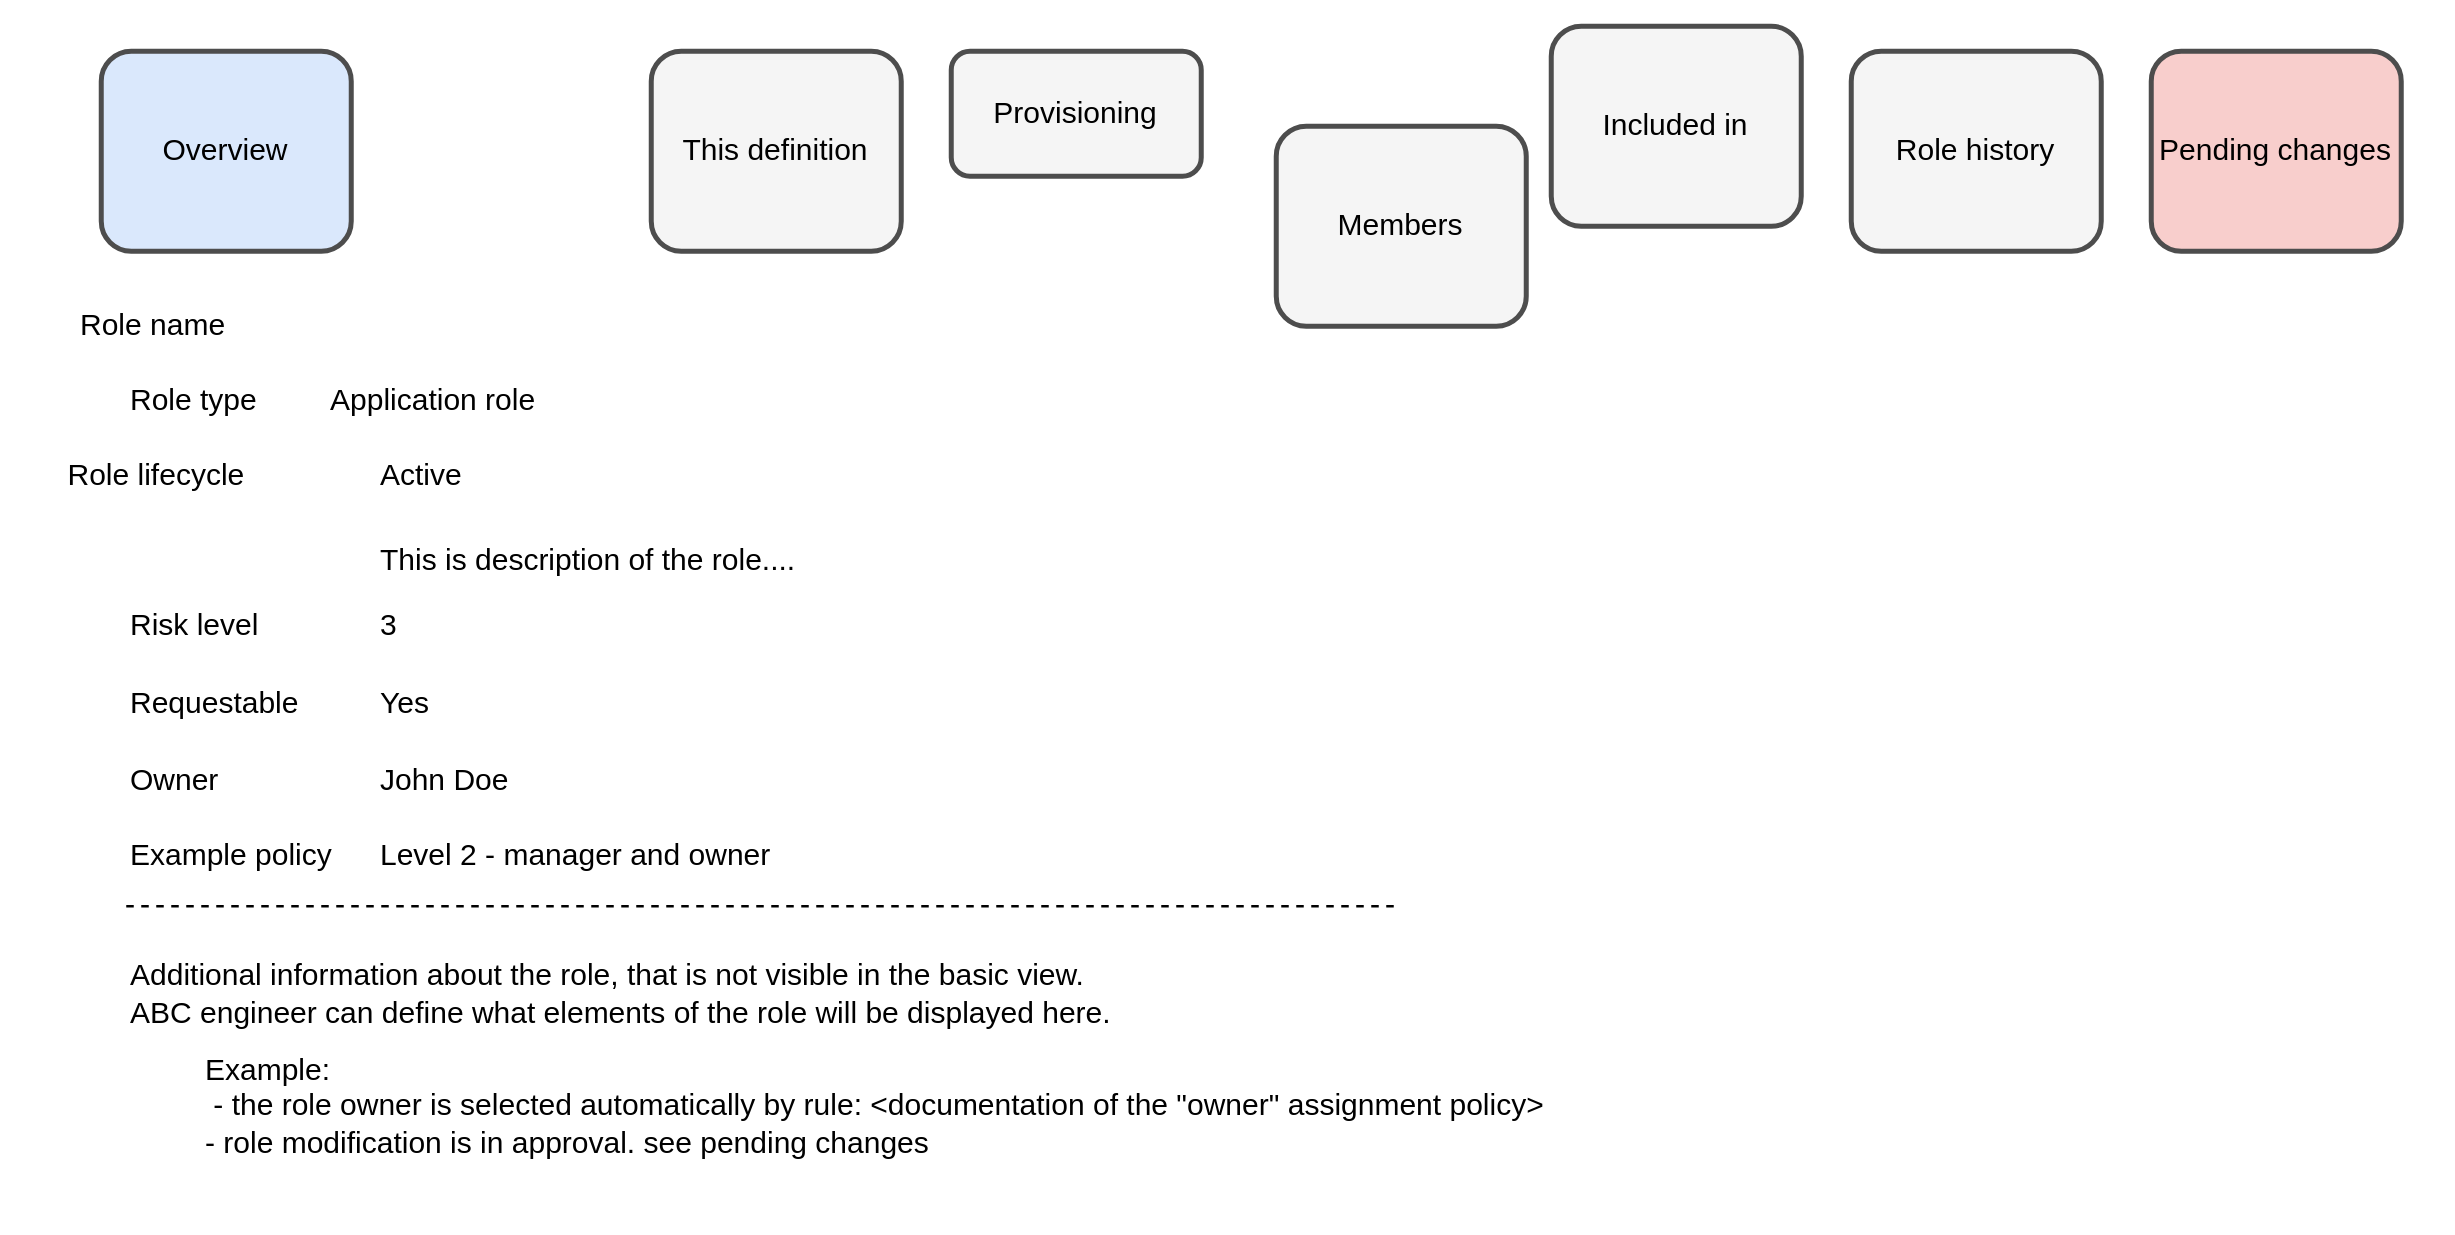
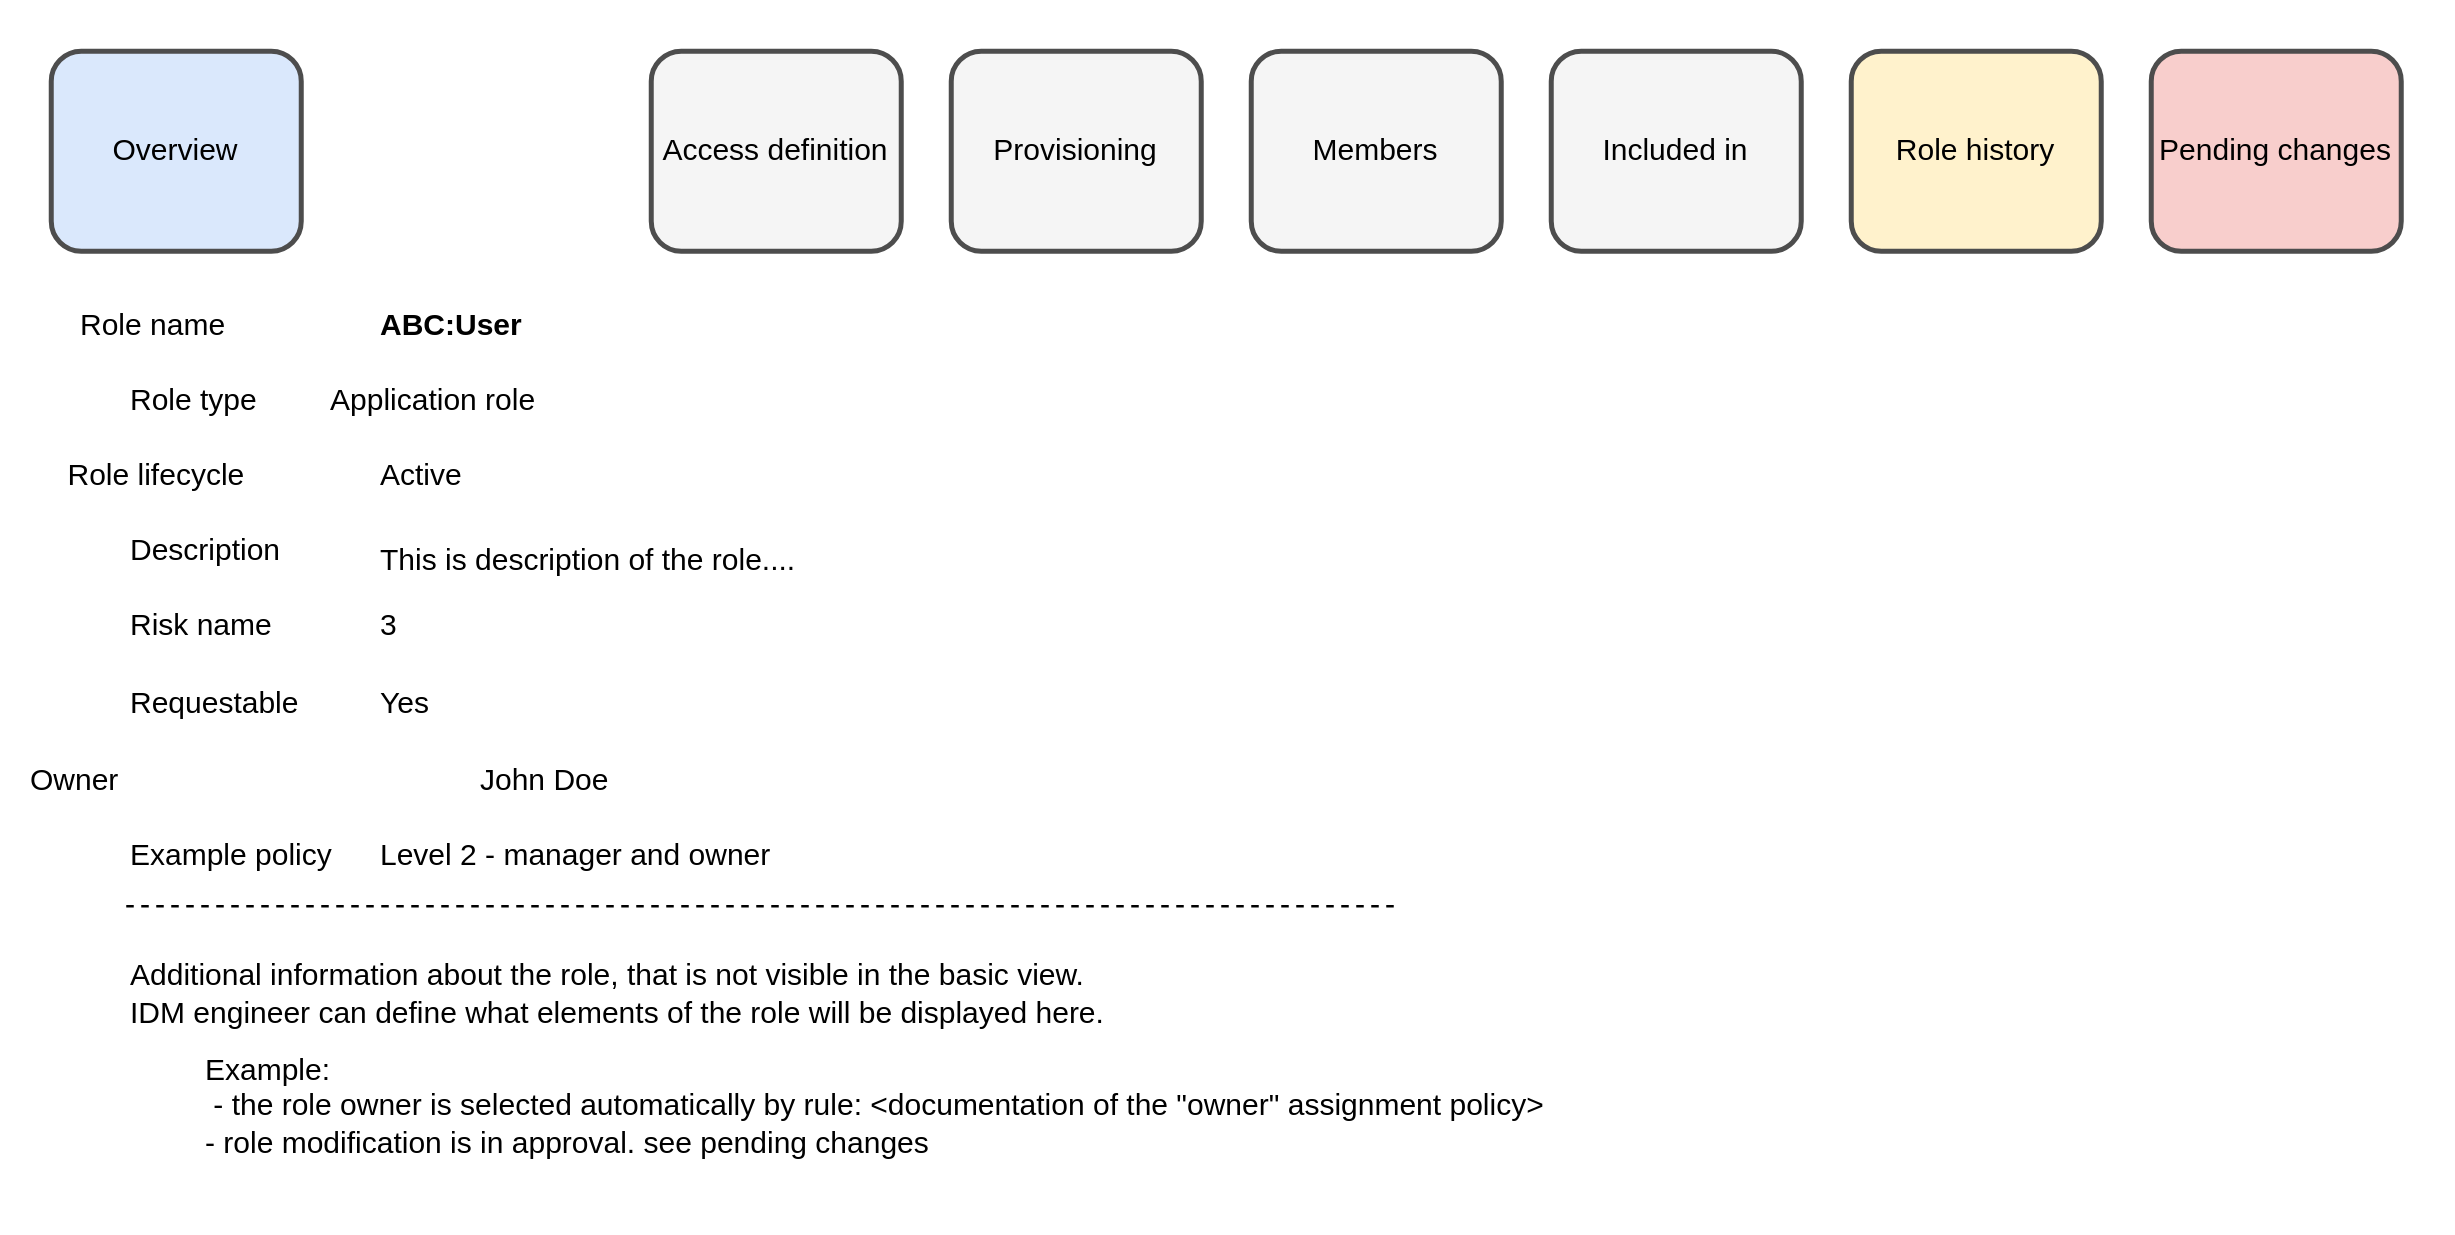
- <mxCell id="13" value="Provisioning" style="rounded=1;whiteSpace=wrap;html=1;fillColor=#F5F5F5;strokeColor=#4D4D4D;strokeWidth=2;" parent="1" vertex="1"><mxGeometry x="380" y="20" width="100" height="50" as="geometry" /></mxCell>
+ <mxCell id="13" value="Provisioning" style="rounded=1;whiteSpace=wrap;html=1;fillColor=#F5F5F5;strokeColor=#4D4D4D;strokeWidth=2;" parent="1" vertex="1"><mxGeometry x="380" y="20" width="100" height="80" as="geometry" /></mxCell>
- <mxCell id="4" value="Included in" style="rounded=1;whiteSpace=wrap;html=1;fillColor=#F5F5F5;strokeColor=#4D4D4D;strokeWidth=2;" parent="1" vertex="1"><mxGeometry x="620" y="10" width="100" height="80" as="geometry" /></mxCell>
+ <mxCell id="4" value="Included in" style="rounded=1;whiteSpace=wrap;html=1;fillColor=#F5F5F5;strokeColor=#4D4D4D;strokeWidth=2;" parent="1" vertex="1"><mxGeometry x="620" y="20" width="100" height="80" as="geometry" /></mxCell>
- <mxCell id="15" value="Overview" style="rounded=1;whiteSpace=wrap;html=1;strokeWidth=2;fillColor=#dae8fc;strokeColor=#4D4D4D;" parent="1" vertex="1"><mxGeometry x="40" y="20" width="100" height="80" as="geometry" /></mxCell>
+ <mxCell id="15" value="Overview" style="rounded=1;whiteSpace=wrap;html=1;strokeWidth=2;fillColor=#dae8fc;strokeColor=#4D4D4D;" parent="1" vertex="1"><mxGeometry x="20" y="20" width="100" height="80" as="geometry" /></mxCell>
- <mxCell id="2" value="This definition" style="rounded=1;whiteSpace=wrap;html=1;fillColor=#F5F5F5;strokeColor=#4D4D4D;strokeWidth=2;" parent="1" vertex="1"><mxGeometry x="260" y="20" width="100" height="80" as="geometry" /></mxCell>
+ <mxCell id="2" value="Access definition" style="rounded=1;whiteSpace=wrap;html=1;fillColor=#F5F5F5;strokeColor=#4D4D4D;strokeWidth=2;" parent="1" vertex="1"><mxGeometry x="260" y="20" width="100" height="80" as="geometry" /></mxCell>
- <mxCell id="5" value="Role history" style="rounded=1;whiteSpace=wrap;html=1;fillColor=#F5F5F5;strokeColor=#4D4D4D;strokeWidth=2;" parent="1" vertex="1"><mxGeometry x="740" y="20" width="100" height="80" as="geometry" /></mxCell>
+ <mxCell id="5" value="Role history" style="rounded=1;whiteSpace=wrap;html=1;fillColor=#fff2cc;strokeColor=#4D4D4D;strokeWidth=2;" parent="1" vertex="1"><mxGeometry x="740" y="20" width="100" height="80" as="geometry" /></mxCell>
- <mxCell id="3" value="Members" style="rounded=1;whiteSpace=wrap;html=1;fillColor=#F5F5F5;strokeColor=#4D4D4D;strokeWidth=2;" parent="1" vertex="1"><mxGeometry x="510" y="50" width="100" height="80" as="geometry" /></mxCell>
+ <mxCell id="3" value="Members" style="rounded=1;whiteSpace=wrap;html=1;fillColor=#F5F5F5;strokeColor=#4D4D4D;strokeWidth=2;" parent="1" vertex="1"><mxGeometry x="500" y="20" width="100" height="80" as="geometry" /></mxCell>
+ <mxCell id="20" value="ABC:User" style="text;html=1;strokeColor=none;fillColor=none;align=left;verticalAlign=middle;whiteSpace=wrap;rounded=0;fontStyle=1" vertex="1" parent="1"><mxGeometry x="150" y="120" width="90" height="20" as="geometry" /></mxCell>
+ <mxCell id="8" value="Description" style="text;html=1;strokeColor=none;fillColor=none;align=left;verticalAlign=middle;whiteSpace=wrap;rounded=0;" parent="1" vertex="1"><mxGeometry x="50" y="210" width="90" height="20" as="geometry" /></mxCell>
- <mxCell id="10" value="Risk level" style="text;html=1;strokeColor=none;fillColor=none;align=left;verticalAlign=middle;whiteSpace=wrap;rounded=0;" parent="1" vertex="1"><mxGeometry x="50" y="240" width="90" height="20" as="geometry" /></mxCell>
+ <mxCell id="10" value="Risk name" style="text;html=1;strokeColor=none;fillColor=none;align=left;verticalAlign=middle;whiteSpace=wrap;rounded=0;" parent="1" vertex="1"><mxGeometry x="50" y="240" width="90" height="20" as="geometry" /></mxCell>
- <mxCell id="9" value="Owner" style="text;html=1;strokeColor=none;fillColor=none;align=left;verticalAlign=middle;whiteSpace=wrap;rounded=0;" parent="1" vertex="1"><mxGeometry x="50" y="302" width="90" height="20" as="geometry" /></mxCell>
+ <mxCell id="9" value="Owner" style="text;html=1;strokeColor=none;fillColor=none;align=left;verticalAlign=middle;whiteSpace=wrap;rounded=0;" parent="1" vertex="1"><mxGeometry x="10" y="302" width="90" height="20" as="geometry" /></mxCell>
- <mxCell id="25" value="John Doe" style="text;html=1;strokeColor=none;fillColor=none;align=left;verticalAlign=middle;whiteSpace=wrap;rounded=0;" vertex="1" parent="1"><mxGeometry x="150" y="302" width="90" height="20" as="geometry" /></mxCell>
+ <mxCell id="25" value="John Doe" style="text;html=1;strokeColor=none;fillColor=none;align=left;verticalAlign=middle;whiteSpace=wrap;rounded=0;" vertex="1" parent="1"><mxGeometry x="190" y="302" width="90" height="20" as="geometry" /></mxCell>
- <mxCell id="17" value="Additional information about the role, that is not visible in the basic view.&lt;br&gt;ABC engineer can define what elements of the role will be displayed here." style="text;html=1;strokeColor=none;fillColor=none;align=left;verticalAlign=middle;whiteSpace=wrap;rounded=0;" parent="1" vertex="1"><mxGeometry x="50" y="382" width="400" height="30" as="geometry" /></mxCell>
+ <mxCell id="17" value="Additional information about the role, that is not visible in the basic view.&lt;br&gt;IDM engineer can define what elements of the role will be displayed here." style="text;html=1;strokeColor=none;fillColor=none;align=left;verticalAlign=middle;whiteSpace=wrap;rounded=0;" parent="1" vertex="1"><mxGeometry x="50" y="382" width="400" height="30" as="geometry" /></mxCell>
